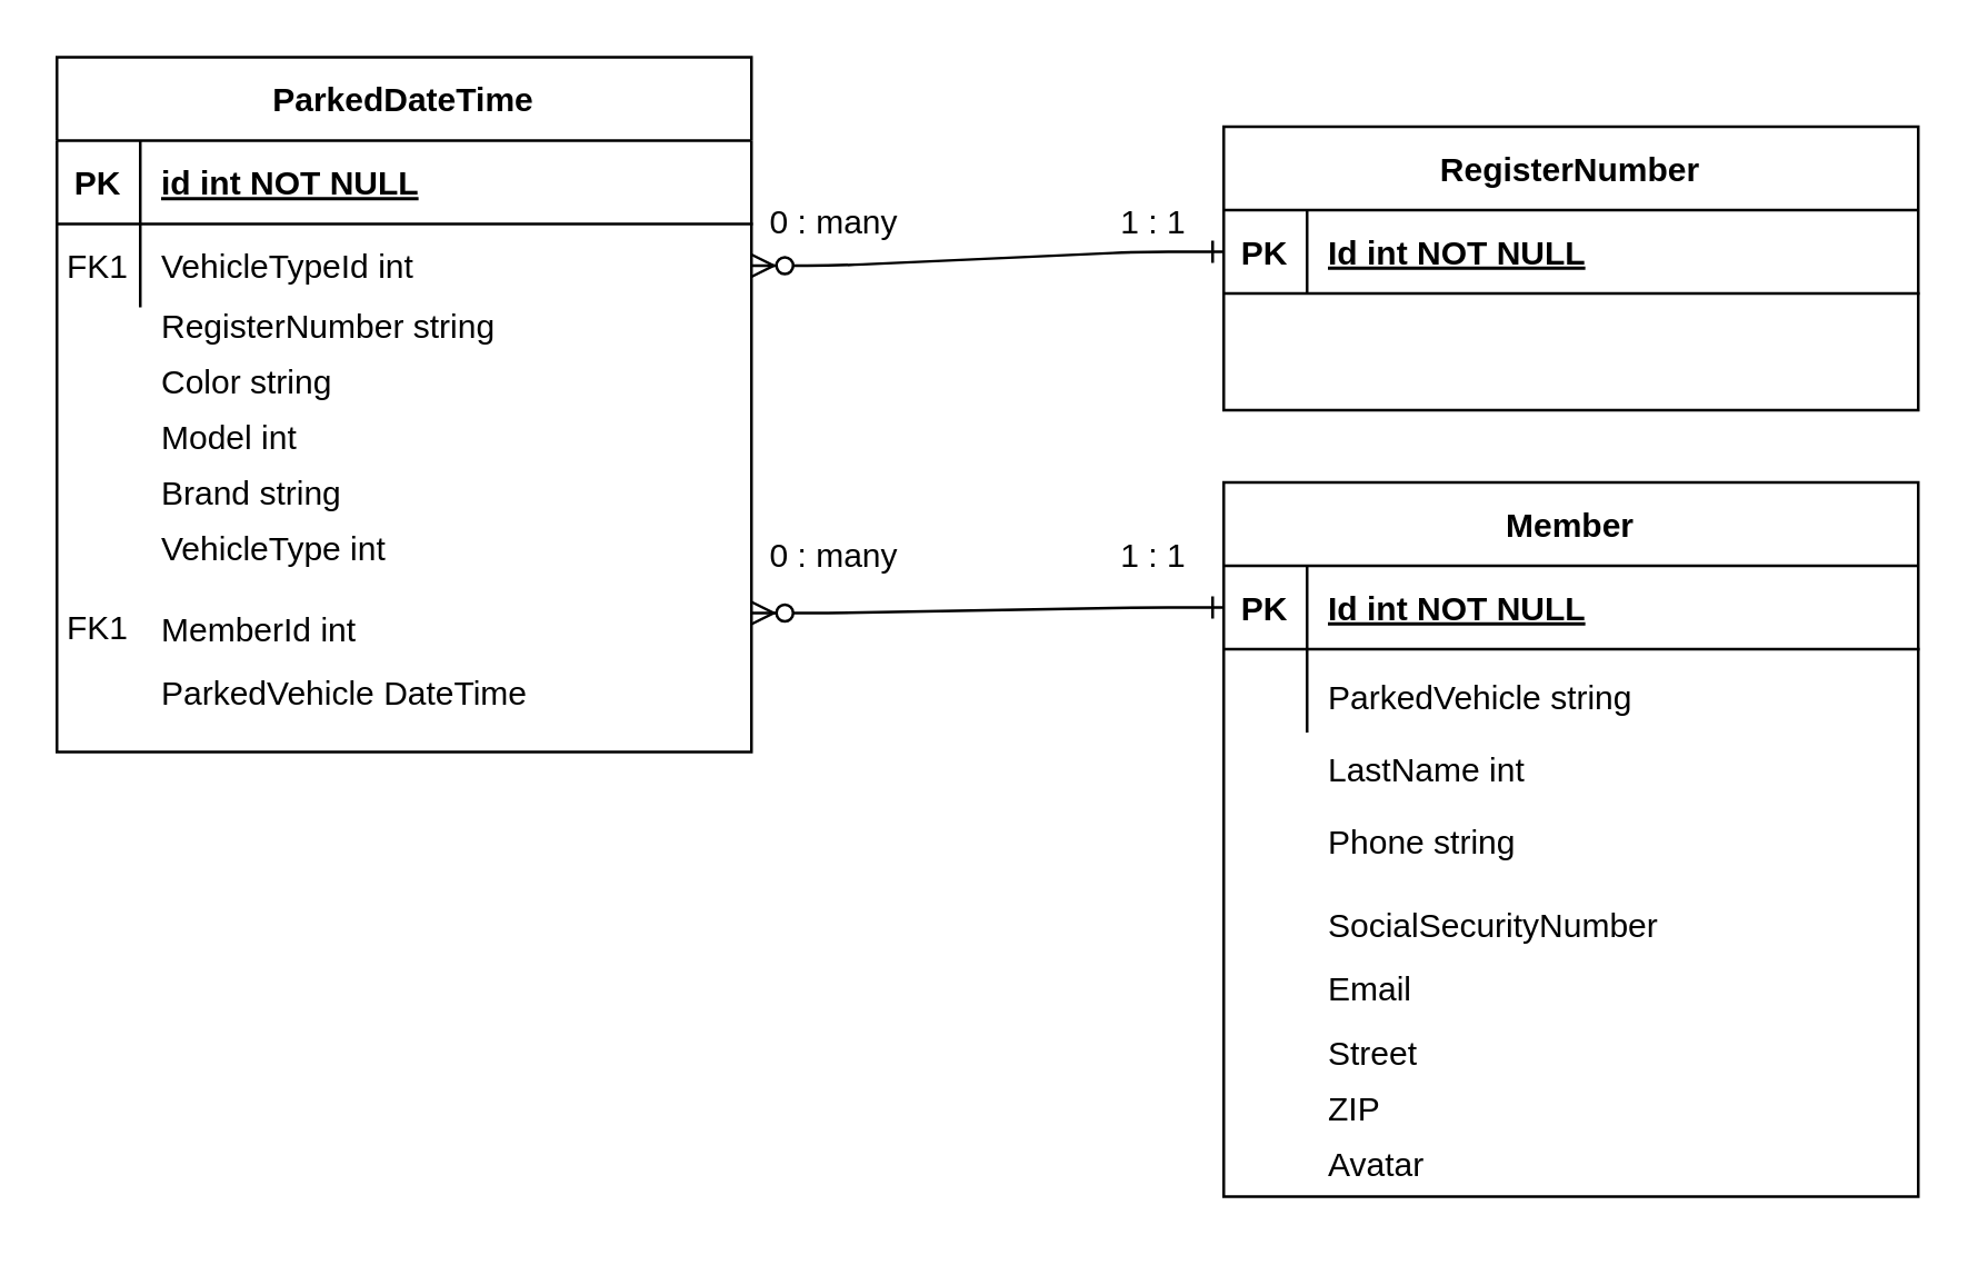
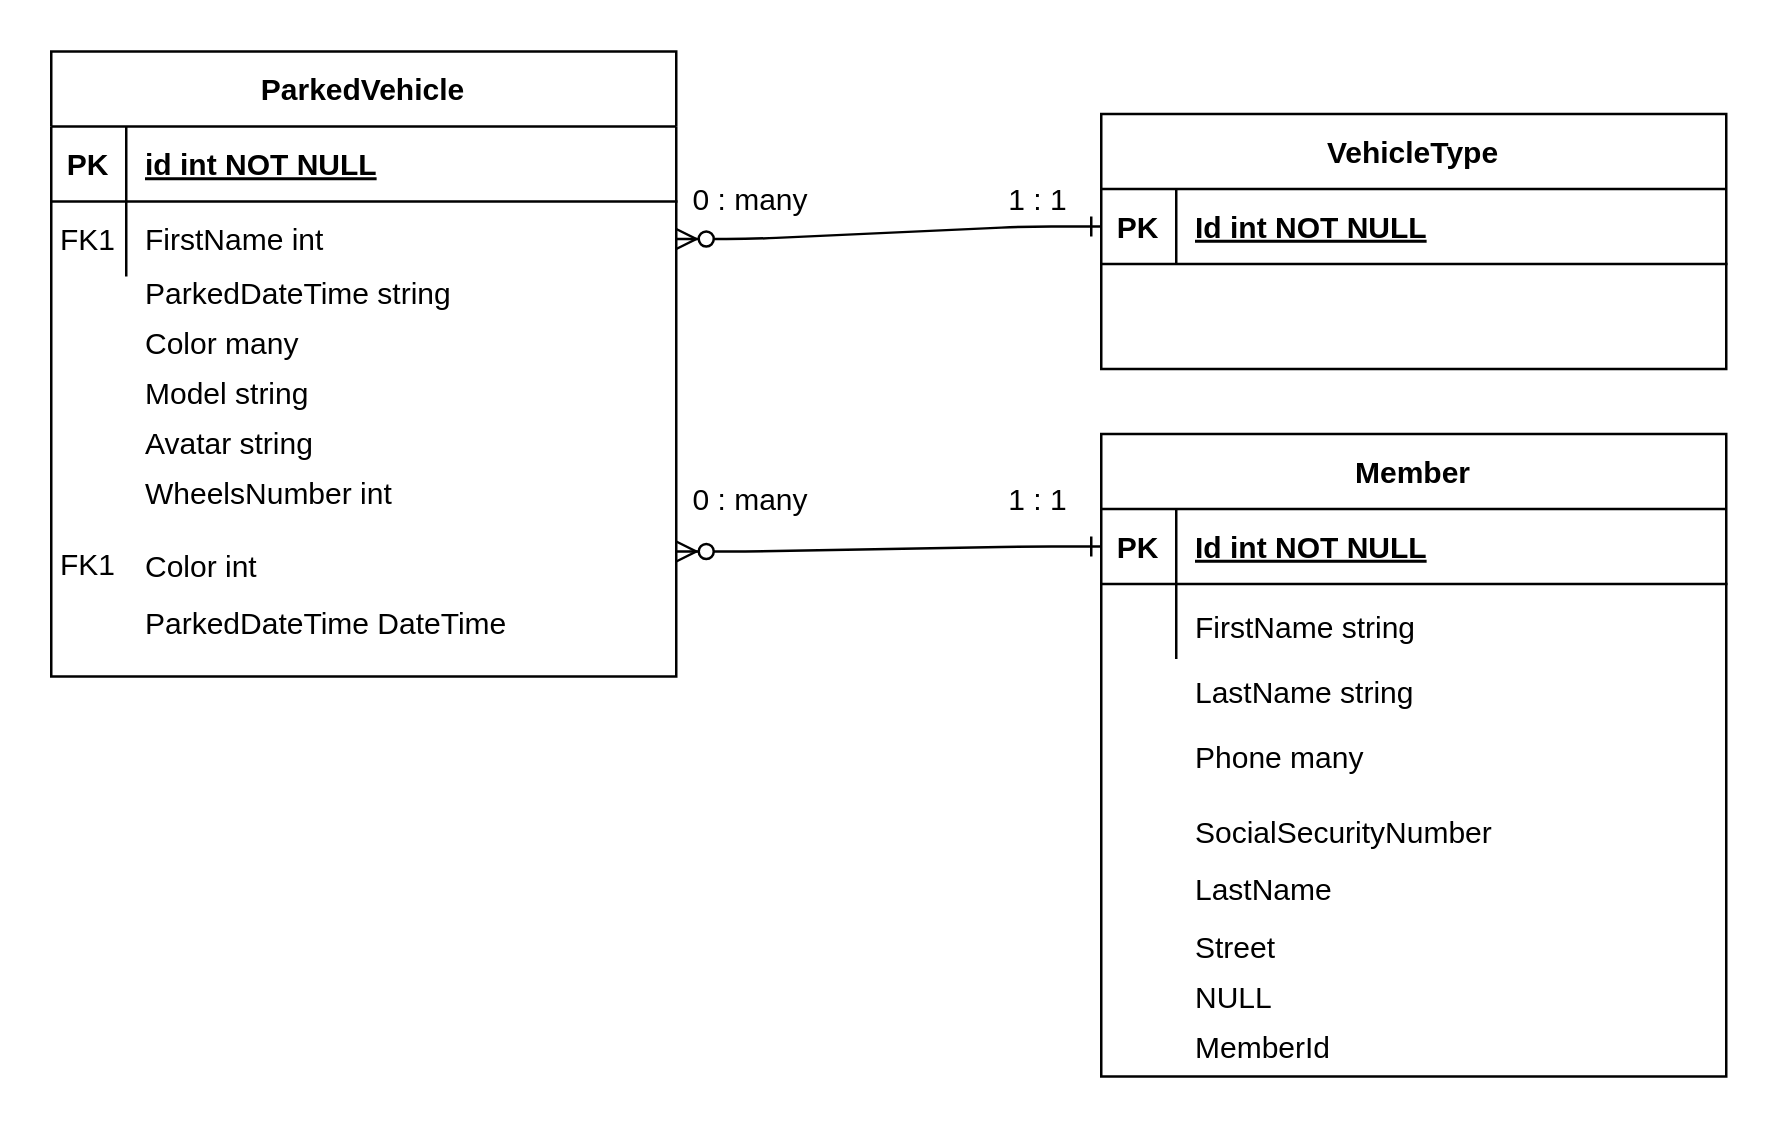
- <mxCell id="10" value="ParkedDateTime" style="shape=table;startSize=30;container=1;collapsible=1;childLayout=tableLayout;fixedRows=1;rowLines=0;fontStyle=1;align=center;resizeLast=1;" parent="1" vertex="1"><mxGeometry x="20" y="20" width="250" height="250" as="geometry" /></mxCell>
+ <mxCell id="10" value="ParkedVehicle" style="shape=table;startSize=30;container=1;collapsible=1;childLayout=tableLayout;fixedRows=1;rowLines=0;fontStyle=1;align=center;resizeLast=1;" parent="1" vertex="1"><mxGeometry x="20" y="20" width="250" height="250" as="geometry" /></mxCell>
- <mxCell id="22" value="RegisterNumber" style="shape=table;startSize=30;container=1;collapsible=1;childLayout=tableLayout;fixedRows=1;rowLines=0;fontStyle=1;align=center;resizeLast=1;" vertex="1" parent="1"><mxGeometry x="440" y="45" width="250" height="102" as="geometry" /></mxCell>
+ <mxCell id="22" value="VehicleType" style="shape=table;startSize=30;container=1;collapsible=1;childLayout=tableLayout;fixedRows=1;rowLines=0;fontStyle=1;align=center;resizeLast=1;" vertex="1" parent="1"><mxGeometry x="440" y="45" width="250" height="102" as="geometry" /></mxCell>
- <mxCell id="16" value="VehicleTypeId int" style="shape=partialRectangle;overflow=hidden;connectable=0;fillColor=none;top=0;left=0;bottom=0;right=0;align=left;spacingLeft=6;" parent="14" vertex="1"><mxGeometry x="30" width="220" height="30" as="geometry" /></mxCell>
+ <mxCell id="16" value="FirstName int" style="shape=partialRectangle;overflow=hidden;connectable=0;fillColor=none;top=0;left=0;bottom=0;right=0;align=left;spacingLeft=6;" parent="14" vertex="1"><mxGeometry x="30" width="220" height="30" as="geometry" /></mxCell>
- <mxCell id="17" value="RegisterNumber string" style="shape=partialRectangle;overflow=hidden;connectable=0;fillColor=none;top=0;left=0;bottom=0;right=0;align=left;spacingLeft=6;" vertex="1" parent="1"><mxGeometry x="50" y="100" width="220" height="33" as="geometry" /></mxCell>
+ <mxCell id="17" value="ParkedDateTime string" style="shape=partialRectangle;overflow=hidden;connectable=0;fillColor=none;top=0;left=0;bottom=0;right=0;align=left;spacingLeft=6;" vertex="1" parent="1"><mxGeometry x="50" y="100" width="220" height="33" as="geometry" /></mxCell>
- <mxCell id="18" value="Color string" style="shape=partialRectangle;overflow=hidden;connectable=0;fillColor=none;top=0;left=0;bottom=0;right=0;align=left;spacingLeft=6;" vertex="1" parent="1"><mxGeometry x="50" y="120" width="220" height="33" as="geometry" /></mxCell>
+ <mxCell id="18" value="Color many" style="shape=partialRectangle;overflow=hidden;connectable=0;fillColor=none;top=0;left=0;bottom=0;right=0;align=left;spacingLeft=6;" vertex="1" parent="1"><mxGeometry x="50" y="120" width="220" height="33" as="geometry" /></mxCell>
- <mxCell id="19" value="Model int" style="shape=partialRectangle;overflow=hidden;connectable=0;fillColor=none;top=0;left=0;bottom=0;right=0;align=left;spacingLeft=6;" vertex="1" parent="1"><mxGeometry x="50" y="140" width="220" height="33" as="geometry" /></mxCell>
+ <mxCell id="19" value="Model string" style="shape=partialRectangle;overflow=hidden;connectable=0;fillColor=none;top=0;left=0;bottom=0;right=0;align=left;spacingLeft=6;" vertex="1" parent="1"><mxGeometry x="50" y="140" width="220" height="33" as="geometry" /></mxCell>
- <mxCell id="20" value="Brand string" style="shape=partialRectangle;overflow=hidden;connectable=0;fillColor=none;top=0;left=0;bottom=0;right=0;align=left;spacingLeft=6;" vertex="1" parent="1"><mxGeometry x="50" y="160" width="220" height="33" as="geometry" /></mxCell>
+ <mxCell id="20" value="Avatar string" style="shape=partialRectangle;overflow=hidden;connectable=0;fillColor=none;top=0;left=0;bottom=0;right=0;align=left;spacingLeft=6;" vertex="1" parent="1"><mxGeometry x="50" y="160" width="220" height="33" as="geometry" /></mxCell>
- <mxCell id="21" value="VehicleType int" style="shape=partialRectangle;overflow=hidden;connectable=0;fillColor=none;top=0;left=0;bottom=0;right=0;align=left;spacingLeft=6;" vertex="1" parent="1"><mxGeometry x="50" y="180" width="220" height="33" as="geometry" /></mxCell>
+ <mxCell id="21" value="WheelsNumber int" style="shape=partialRectangle;overflow=hidden;connectable=0;fillColor=none;top=0;left=0;bottom=0;right=0;align=left;spacingLeft=6;" vertex="1" parent="1"><mxGeometry x="50" y="180" width="220" height="33" as="geometry" /></mxCell>
- <mxCell id="30" value="MemberId int" style="shape=partialRectangle;overflow=hidden;connectable=0;fillColor=none;top=0;left=0;bottom=0;right=0;align=left;spacingLeft=6;" vertex="1" parent="1"><mxGeometry x="50" y="209" width="220" height="33" as="geometry" /></mxCell>
+ <mxCell id="30" value="Color int" style="shape=partialRectangle;overflow=hidden;connectable=0;fillColor=none;top=0;left=0;bottom=0;right=0;align=left;spacingLeft=6;" vertex="1" parent="1"><mxGeometry x="50" y="209" width="220" height="33" as="geometry" /></mxCell>
- <mxCell id="44" value="ParkedVehicle DateTime " style="shape=partialRectangle;overflow=hidden;connectable=0;fillColor=none;top=0;left=0;bottom=0;right=0;align=left;spacingLeft=6;" vertex="1" parent="1"><mxGeometry x="50" y="232" width="220" height="33" as="geometry" /></mxCell>
+ <mxCell id="44" value="ParkedDateTime DateTime " style="shape=partialRectangle;overflow=hidden;connectable=0;fillColor=none;top=0;left=0;bottom=0;right=0;align=left;spacingLeft=6;" vertex="1" parent="1"><mxGeometry x="50" y="232" width="220" height="33" as="geometry" /></mxCell>
- <mxCell id="32" value="ParkedVehicle string" style="shape=partialRectangle;overflow=hidden;connectable=0;fillColor=none;top=0;left=0;bottom=0;right=0;align=left;spacingLeft=6;" vertex="1" parent="1"><mxGeometry x="470" y="235" width="220" height="30" as="geometry" /></mxCell>
+ <mxCell id="32" value="FirstName string" style="shape=partialRectangle;overflow=hidden;connectable=0;fillColor=none;top=0;left=0;bottom=0;right=0;align=left;spacingLeft=6;" vertex="1" parent="1"><mxGeometry x="470" y="235" width="220" height="30" as="geometry" /></mxCell>
- <mxCell id="33" value="LastName int" style="shape=partialRectangle;overflow=hidden;connectable=0;fillColor=none;top=0;left=0;bottom=0;right=0;align=left;spacingLeft=6;" vertex="1" parent="1"><mxGeometry x="470" y="261" width="220" height="30" as="geometry" /></mxCell>
+ <mxCell id="33" value="LastName string" style="shape=partialRectangle;overflow=hidden;connectable=0;fillColor=none;top=0;left=0;bottom=0;right=0;align=left;spacingLeft=6;" vertex="1" parent="1"><mxGeometry x="470" y="261" width="220" height="30" as="geometry" /></mxCell>
- <mxCell id="34" value="Phone string" style="shape=partialRectangle;overflow=hidden;connectable=0;fillColor=none;top=0;left=0;bottom=0;right=0;align=left;spacingLeft=6;" vertex="1" parent="1"><mxGeometry x="470" y="287" width="220" height="30" as="geometry" /></mxCell>
+ <mxCell id="34" value="Phone many" style="shape=partialRectangle;overflow=hidden;connectable=0;fillColor=none;top=0;left=0;bottom=0;right=0;align=left;spacingLeft=6;" vertex="1" parent="1"><mxGeometry x="470" y="287" width="220" height="30" as="geometry" /></mxCell>
- <mxCell id="36" value="Email" style="shape=partialRectangle;overflow=hidden;connectable=0;fillColor=none;top=0;left=0;bottom=0;right=0;align=left;spacingLeft=6;" vertex="1" parent="1"><mxGeometry x="470" y="340" width="220" height="30" as="geometry" /></mxCell>
+ <mxCell id="36" value="LastName" style="shape=partialRectangle;overflow=hidden;connectable=0;fillColor=none;top=0;left=0;bottom=0;right=0;align=left;spacingLeft=6;" vertex="1" parent="1"><mxGeometry x="470" y="340" width="220" height="30" as="geometry" /></mxCell>
- <mxCell id="38" value="ZIP" style="shape=partialRectangle;overflow=hidden;connectable=0;fillColor=none;top=0;left=0;bottom=0;right=0;align=left;spacingLeft=6;" vertex="1" parent="1"><mxGeometry x="470" y="383" width="220" height="30" as="geometry" /></mxCell>
+ <mxCell id="38" value="NULL" style="shape=partialRectangle;overflow=hidden;connectable=0;fillColor=none;top=0;left=0;bottom=0;right=0;align=left;spacingLeft=6;" vertex="1" parent="1"><mxGeometry x="470" y="383" width="220" height="30" as="geometry" /></mxCell>
- <mxCell id="39" value="Avatar" style="shape=partialRectangle;overflow=hidden;connectable=0;fillColor=none;top=0;left=0;bottom=0;right=0;align=left;spacingLeft=6;" vertex="1" parent="1"><mxGeometry x="470" y="403" width="220" height="30" as="geometry" /></mxCell>
+ <mxCell id="39" value="MemberId" style="shape=partialRectangle;overflow=hidden;connectable=0;fillColor=none;top=0;left=0;bottom=0;right=0;align=left;spacingLeft=6;" vertex="1" parent="1"><mxGeometry x="470" y="403" width="220" height="30" as="geometry" /></mxCell>
